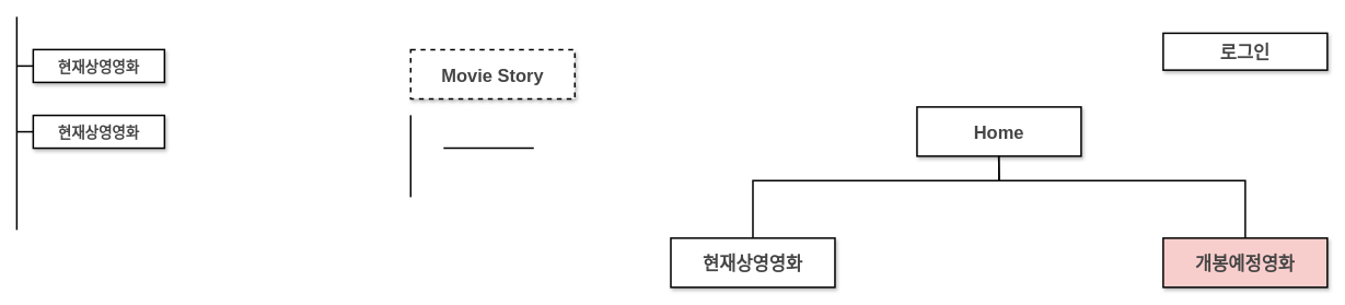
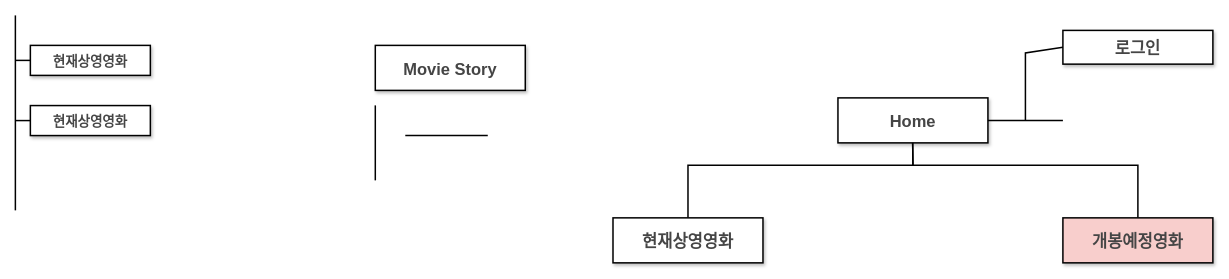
- <mxCell id="4" value="Movie Story" style="rounded=0;strokeColor=default;shadow=1;fontStyle=1;fontSize=22;labelBackgroundColor=none;strokeWidth=2;verticalAlign=middle;horizontal=1;fontFamily=Helvetica;spacing=2;fontColor=#454545;dashed=1;" parent="1" vertex="1"><mxGeometry x="500" y="60" width="200" height="60" as="geometry" /></mxCell>
+ <mxCell id="4" value="Movie Story" style="rounded=0;strokeColor=default;shadow=1;fontStyle=1;fontSize=22;labelBackgroundColor=none;strokeWidth=2;verticalAlign=middle;horizontal=1;fontFamily=Helvetica;spacing=2;fontColor=#454545;" parent="1" vertex="1"><mxGeometry x="500" y="60" width="200" height="60" as="geometry" /></mxCell>
+ <mxCell id="10" value="" style="strokeWidth=2;endArrow=none;endFill=0;fontStyle=1;orthogonal=1;labelBackgroundColor=none;fontColor=default;rounded=0;exitX=1;exitY=0.5;exitDx=0;exitDy=0;entryX=0;entryY=0.5;entryDx=0;entryDy=0;" parent="1" source="2" target="9" edge="1"><mxGeometry width="100" height="100" relative="1" as="geometry"><mxPoint x="1367" y="100" as="sourcePoint" /><mxPoint x="1367" y="70" as="targetPoint" /><Array as="points"><mxPoint x="1417" y="160" /><mxPoint x="1367" y="160" /><mxPoint x="1367" y="70" /></Array></mxGeometry></mxCell>
